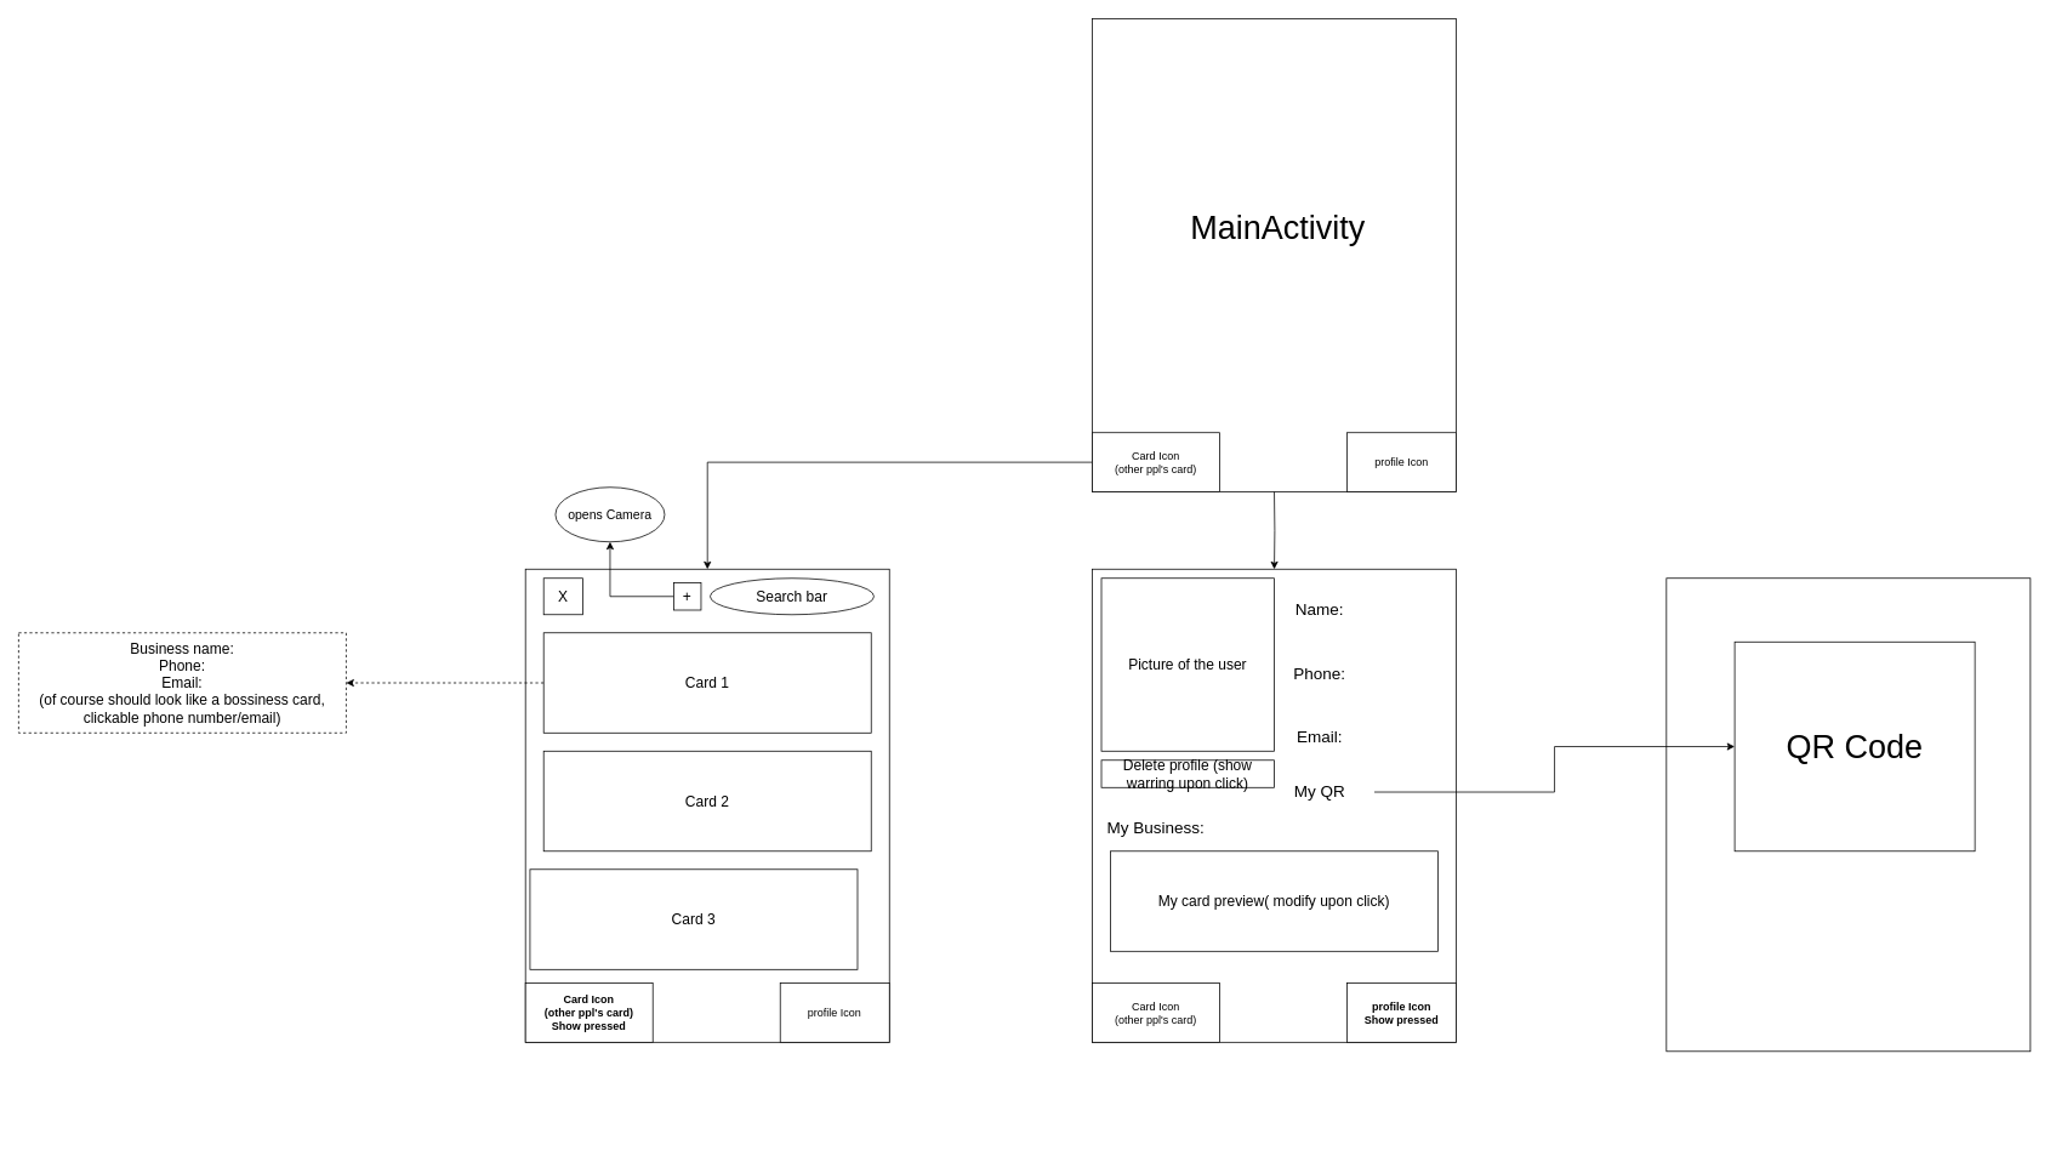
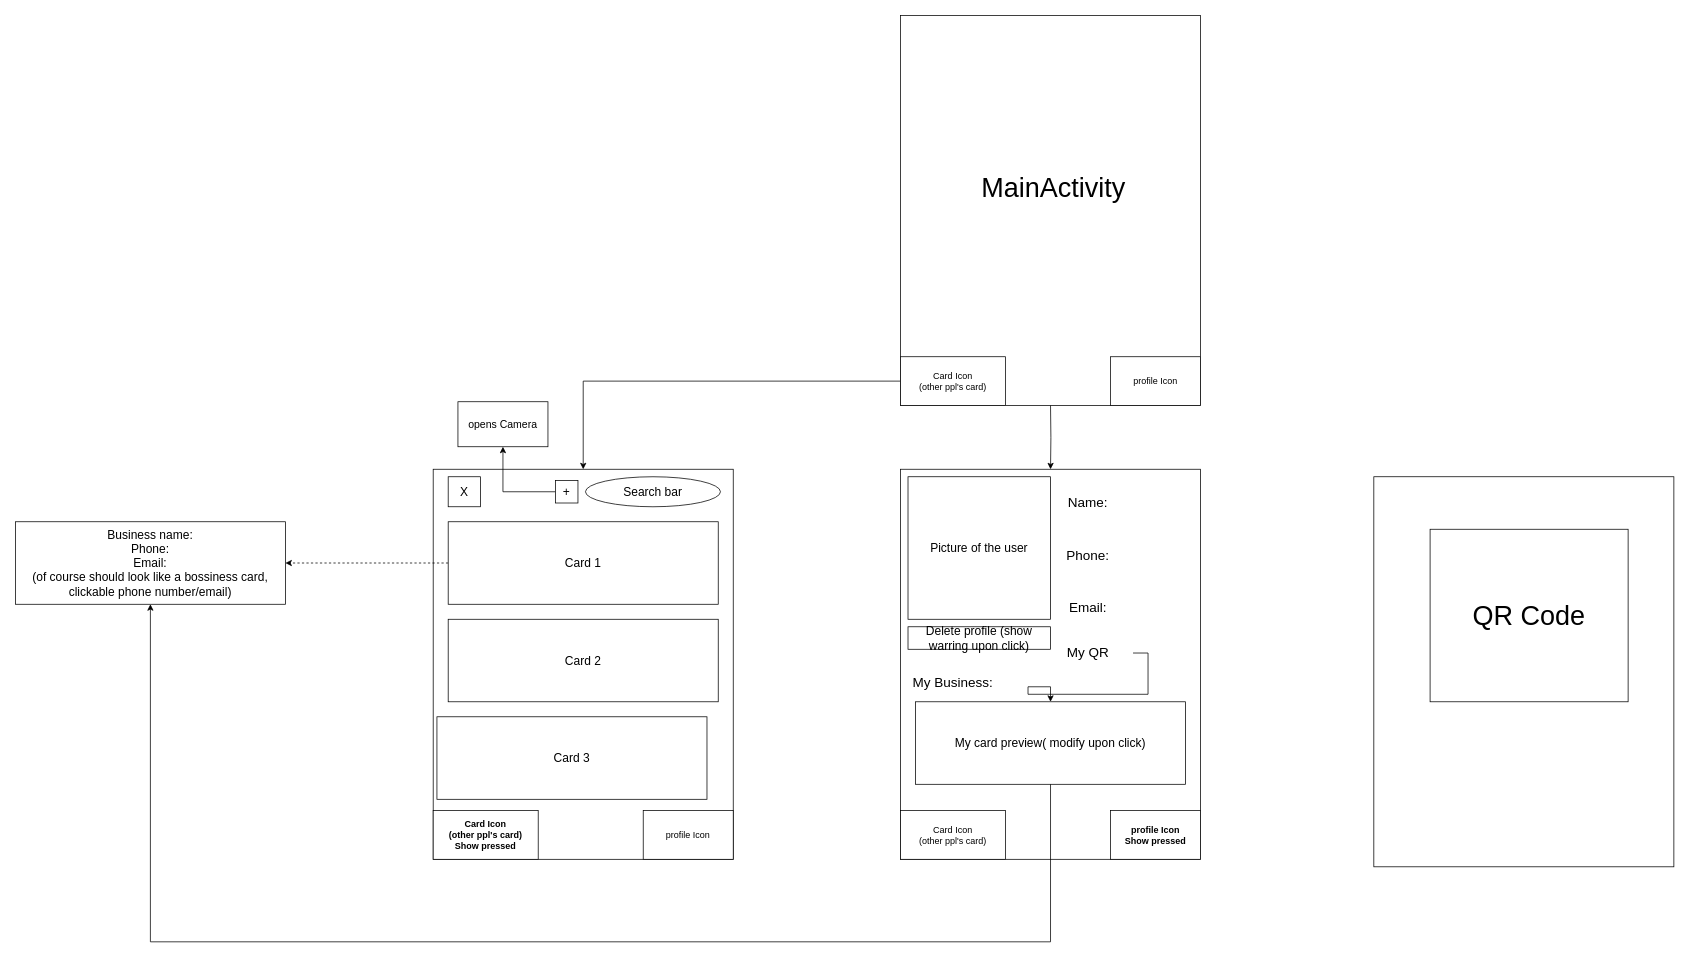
- <mxCell id="34" value="&lt;font style=&quot;font-size: 14px&quot;&gt;opens Camera&lt;/font&gt;" style="ellipse;whiteSpace=wrap;html=1;" parent="1" vertex="1"><mxGeometry x="610.005" y="535" width="120" height="60" as="geometry" /></mxCell>
+ <mxCell id="34" value="&lt;font style=&quot;font-size: 14px&quot;&gt;opens Camera&lt;/font&gt;" style="rounded=0;whiteSpace=wrap;html=1;" parent="1" vertex="1"><mxGeometry x="610.005" y="535" width="120" height="60" as="geometry" /></mxCell>
- <mxCell id="12" value="&lt;font size=&quot;3&quot;&gt;Business name:&lt;br&gt;Phone:&lt;br&gt;Email:&lt;br&gt;(of course should look like a bossiness&amp;nbsp;card, clickable phone number/email)&lt;br&gt;&lt;/font&gt;" style="rounded=0;whiteSpace=wrap;html=1;dashed=1;" parent="1" vertex="1"><mxGeometry x="20" y="695" width="360" height="110" as="geometry" /></mxCell>
+ <mxCell id="12" value="&lt;font size=&quot;3&quot;&gt;Business name:&lt;br&gt;Phone:&lt;br&gt;Email:&lt;br&gt;(of course should look like a bossiness&amp;nbsp;card, clickable phone number/email)&lt;br&gt;&lt;/font&gt;" style="rounded=0;whiteSpace=wrap;html=1;" parent="1" vertex="1"><mxGeometry x="20" y="695" width="360" height="110" as="geometry" /></mxCell>
- <mxCell id="31" style="edgeStyle=orthogonalEdgeStyle;rounded=0;orthogonalLoop=1;jettySize=auto;html=1;exitX=1;exitY=0.5;exitDx=0;exitDy=0;entryX=0;entryY=0.5;entryDx=0;entryDy=0;" edge="1" parent="1" source="32" target="30"><mxGeometry relative="1" as="geometry" /></mxCell>
+ <mxCell id="31" style="edgeStyle=orthogonalEdgeStyle;rounded=0;orthogonalLoop=1;jettySize=auto;html=1;exitX=1;exitY=0.5;exitDx=0;exitDy=0;" edge="1" parent="1" source="32" target="25"><mxGeometry relative="1" as="geometry" /></mxCell>
+ <mxCell id="26" style="edgeStyle=orthogonalEdgeStyle;rounded=0;orthogonalLoop=1;jettySize=auto;html=1;exitX=0.5;exitY=1;exitDx=0;exitDy=0;entryX=0.5;entryY=1;entryDx=0;entryDy=0;" parent="1" source="25" target="12" edge="1"><mxGeometry relative="1" as="geometry"><Array as="points"><mxPoint x="1400" y="1255" /><mxPoint x="200" y="1255" /></Array></mxGeometry></mxCell>
